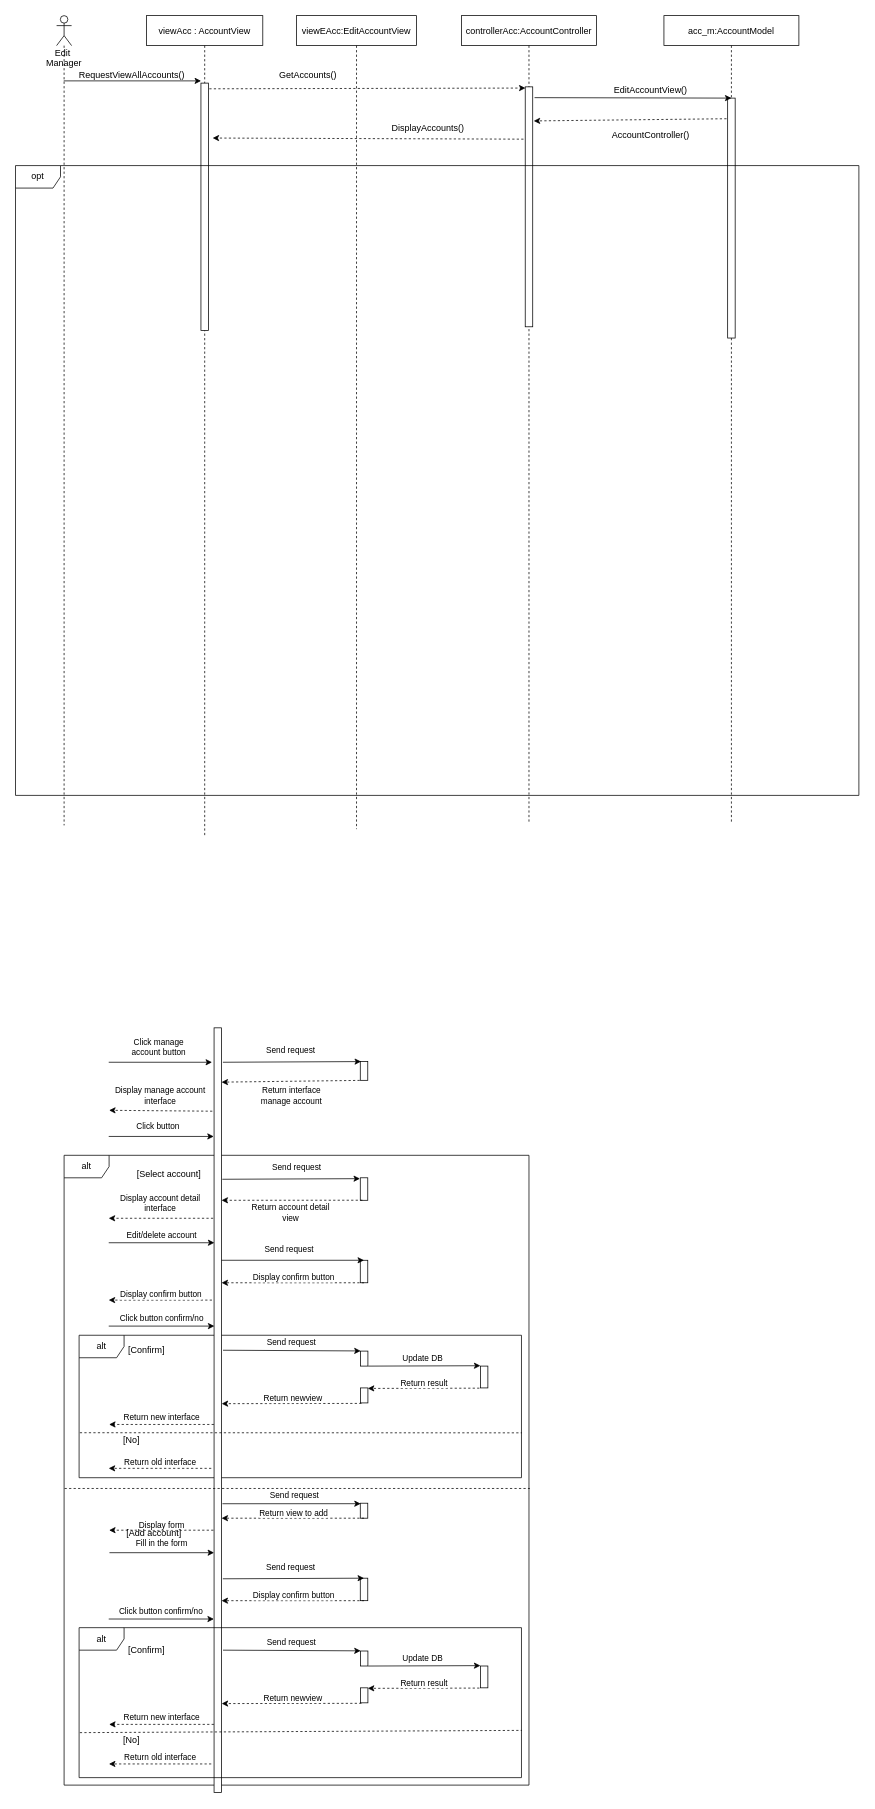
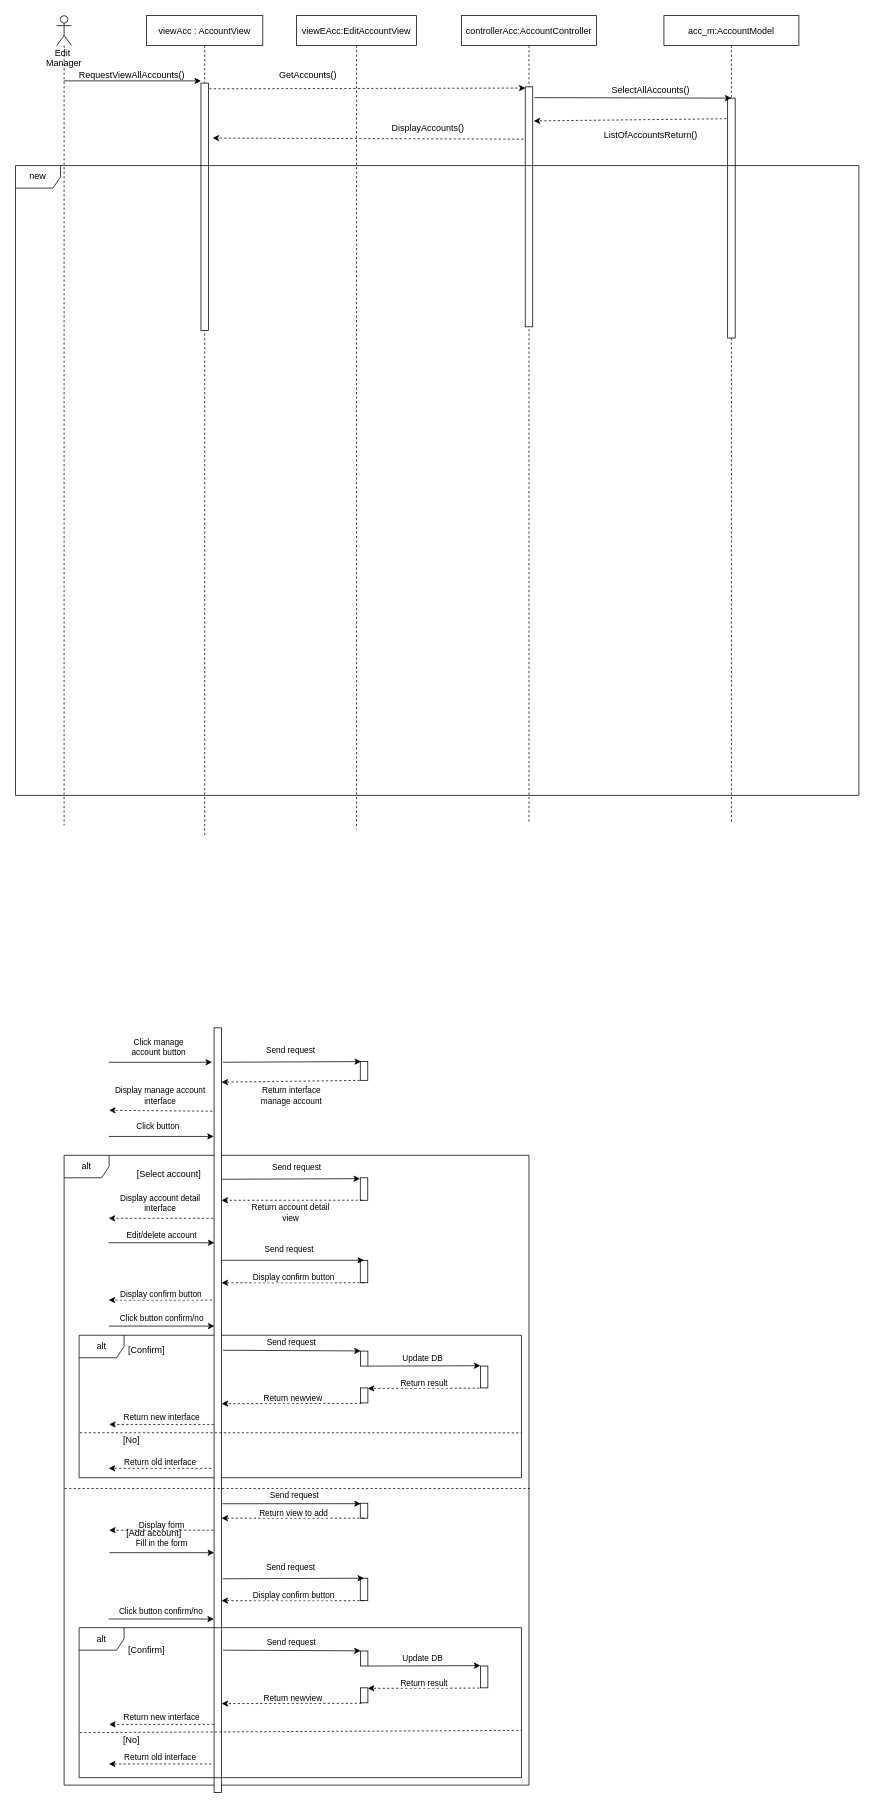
- <mxCell id="74" value="EditAccountView()" style="text;html=1;align=center;verticalAlign=middle;resizable=0;points=[];autosize=1;strokeColor=none;fillColor=none;" vertex="1" parent="1"><mxGeometry x="807" y="110" width="120" height="20" as="geometry" /></mxCell>
+ <mxCell id="74" value="SelectAllAccounts()" style="text;html=1;align=center;verticalAlign=middle;resizable=0;points=[];autosize=1;strokeColor=none;fillColor=none;" vertex="1" parent="1"><mxGeometry x="807" y="110" width="120" height="20" as="geometry" /></mxCell>
- <mxCell id="68" value="AccountController()" style="text;html=1;align=center;verticalAlign=middle;resizable=0;points=[];autosize=1;strokeColor=none;fillColor=none;" vertex="1" parent="66"><mxGeometry x="-88" y="150" width="140" height="20" as="geometry" /></mxCell>
+ <mxCell id="68" value="ListOfAccountsReturn()" style="text;html=1;align=center;verticalAlign=middle;resizable=0;points=[];autosize=1;strokeColor=none;fillColor=none;" vertex="1" parent="66"><mxGeometry x="-88" y="150" width="140" height="20" as="geometry" /></mxCell>
- <mxCell id="73" value="opt" style="shape=umlFrame;whiteSpace=wrap;html=1;width=60;height=30;gradientColor=#ffffff;" vertex="1" parent="1"><mxGeometry x="20.19" y="220" width="1124.81" height="840" as="geometry" /></mxCell>
+ <mxCell id="73" value="new" style="shape=umlFrame;whiteSpace=wrap;html=1;width=60;height=30;gradientColor=#ffffff;" vertex="1" parent="1"><mxGeometry x="20.19" y="220" width="1124.81" height="840" as="geometry" /></mxCell>
